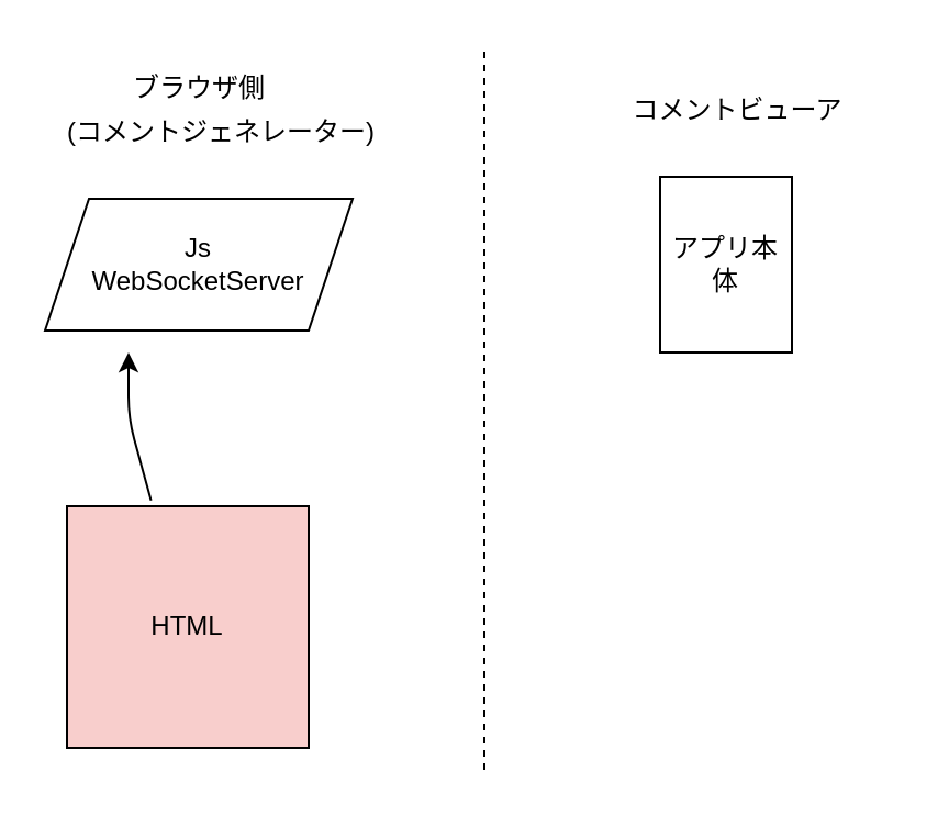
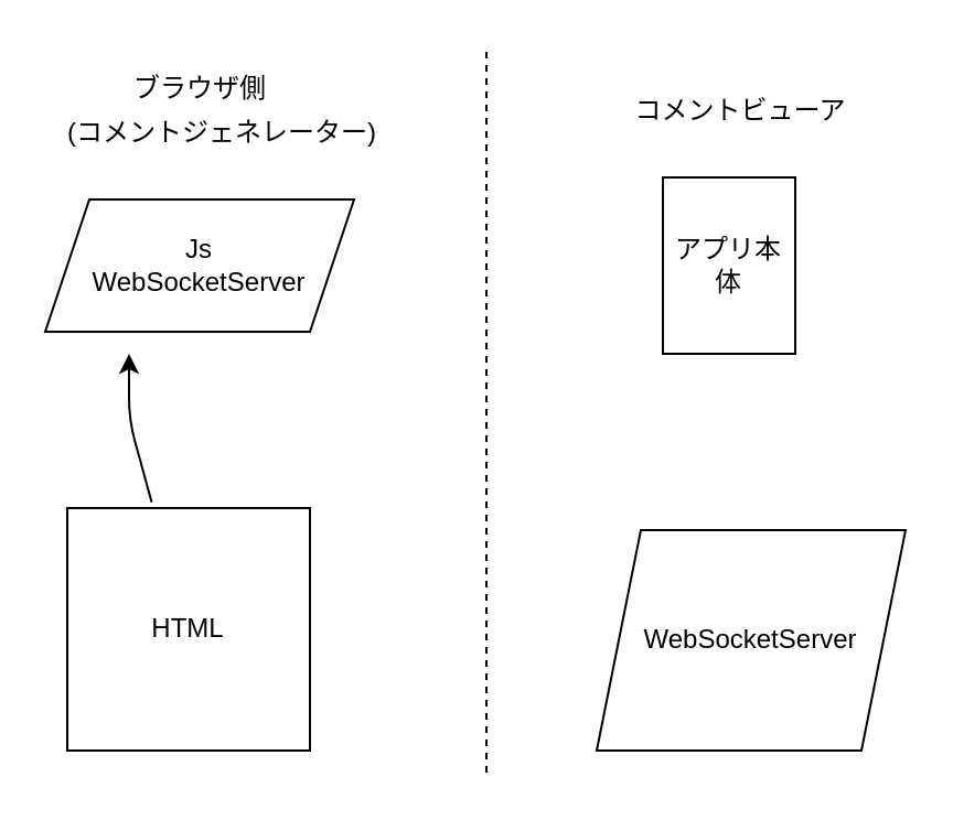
- <mxCell id="2" value="HTML" style="whiteSpace=wrap;html=1;aspect=fixed;fillColor=#f8cecc;" vertex="1" parent="1"><mxGeometry x="30" y="230" width="110" height="110" as="geometry" /></mxCell>
+ <mxCell id="2" value="HTML" style="whiteSpace=wrap;html=1;aspect=fixed;" vertex="1" parent="1"><mxGeometry x="30" y="230" width="110" height="110" as="geometry" /></mxCell>
+ <mxCell id="7" value="WebSocketServer" style="shape=parallelogram;perimeter=parallelogramPerimeter;whiteSpace=wrap;html=1;fixedSize=1;" vertex="1" parent="1"><mxGeometry x="270" y="240" width="140" height="100" as="geometry" /></mxCell>
